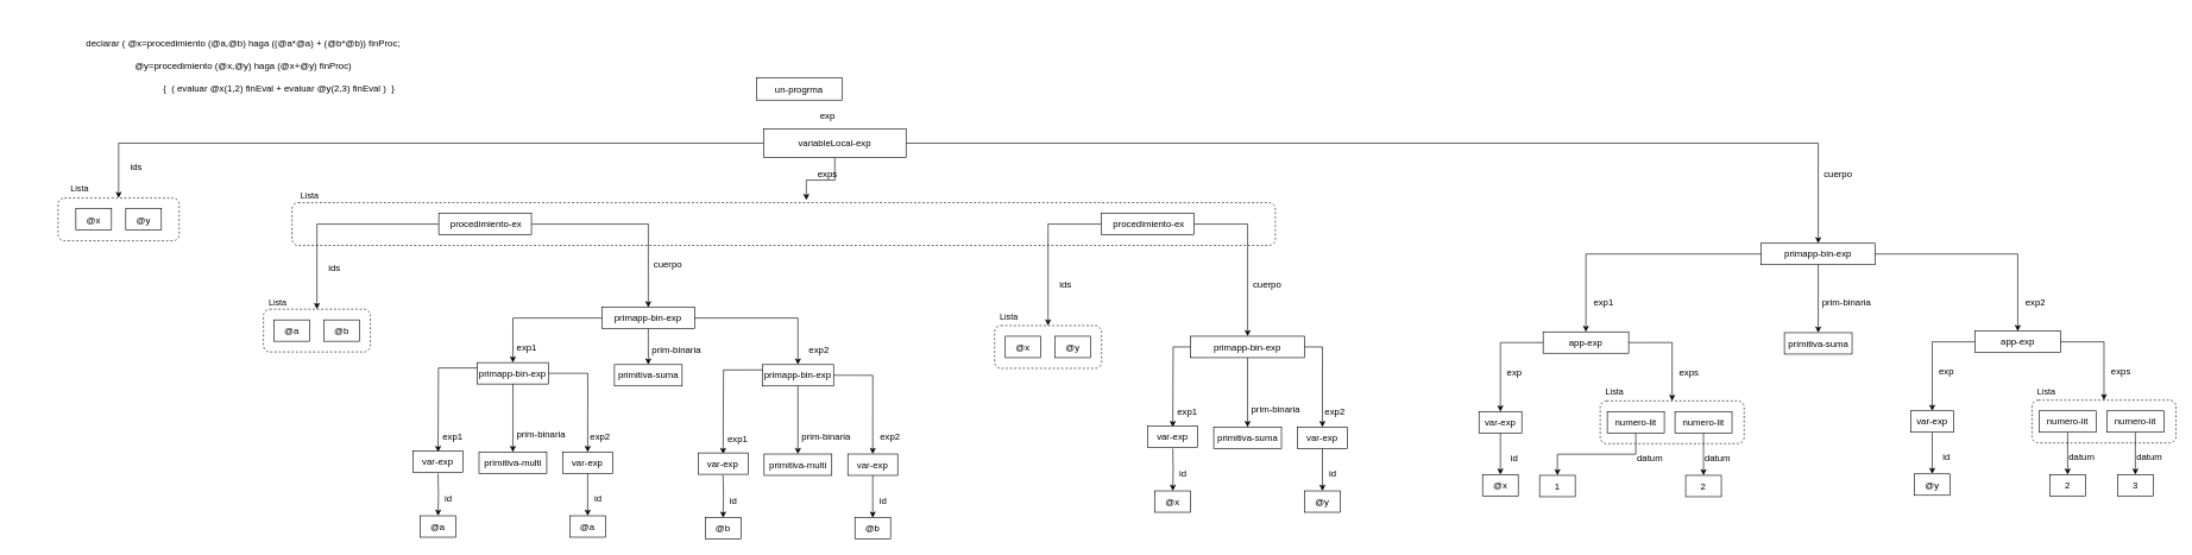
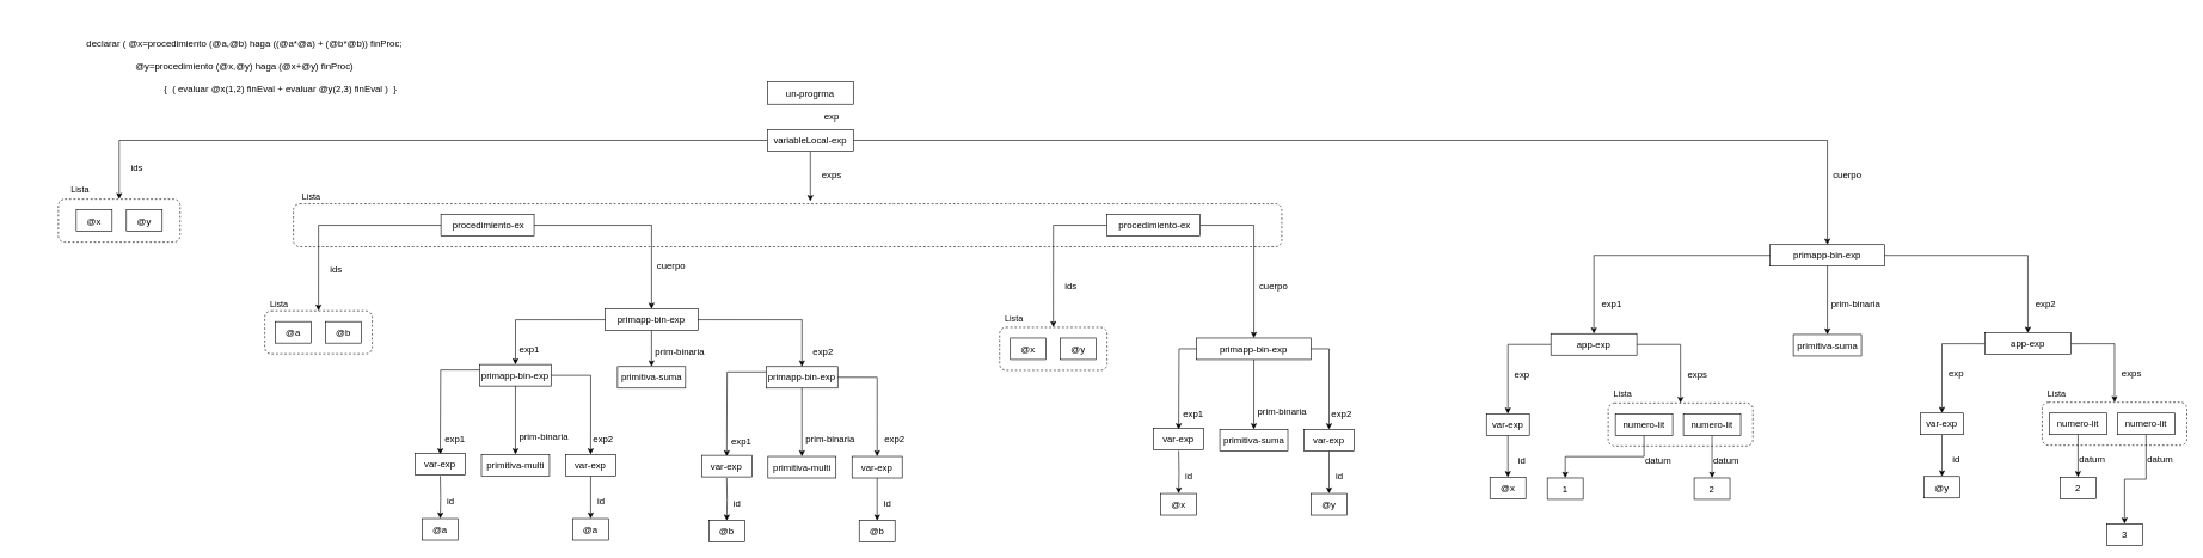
- <mxCell id="5" value="un-progrma" style="rounded=0;whiteSpace=wrap;html=1;fontSize=13;" parent="1" vertex="1"><mxGeometry x="1060" y="109" width="120" height="31" as="geometry" /></mxCell>
+ <mxCell id="5" value="un-progrma" style="rounded=0;whiteSpace=wrap;html=1;fontSize=13;" parent="1" vertex="1"><mxGeometry x="1070" y="114" width="120" height="31" as="geometry" /></mxCell>
- <mxCell id="12" value="variableLocal-exp" style="rounded=0;whiteSpace=wrap;html=1;fontSize=13;" parent="1" vertex="1"><mxGeometry x="1070" y="180.5" width="200" height="40" as="geometry" /></mxCell>
+ <mxCell id="12" value="variableLocal-exp" style="rounded=0;whiteSpace=wrap;html=1;fontSize=13;" parent="1" vertex="1"><mxGeometry x="1070" y="180.5" width="120" height="30" as="geometry" /></mxCell>
- <mxCell id="124" value="3" style="rounded=0;whiteSpace=wrap;html=1;strokeColor=#000000;fillColor=none;fontSize=13;" parent="1" vertex="1"><mxGeometry x="2970" y="665.69" width="50" height="30" as="geometry" /></mxCell>
+ <mxCell id="124" value="3" style="rounded=0;whiteSpace=wrap;html=1;strokeColor=#000000;fillColor=none;fontSize=13;" parent="1" vertex="1"><mxGeometry x="2940" y="730.69" width="50" height="30" as="geometry" /></mxCell>
